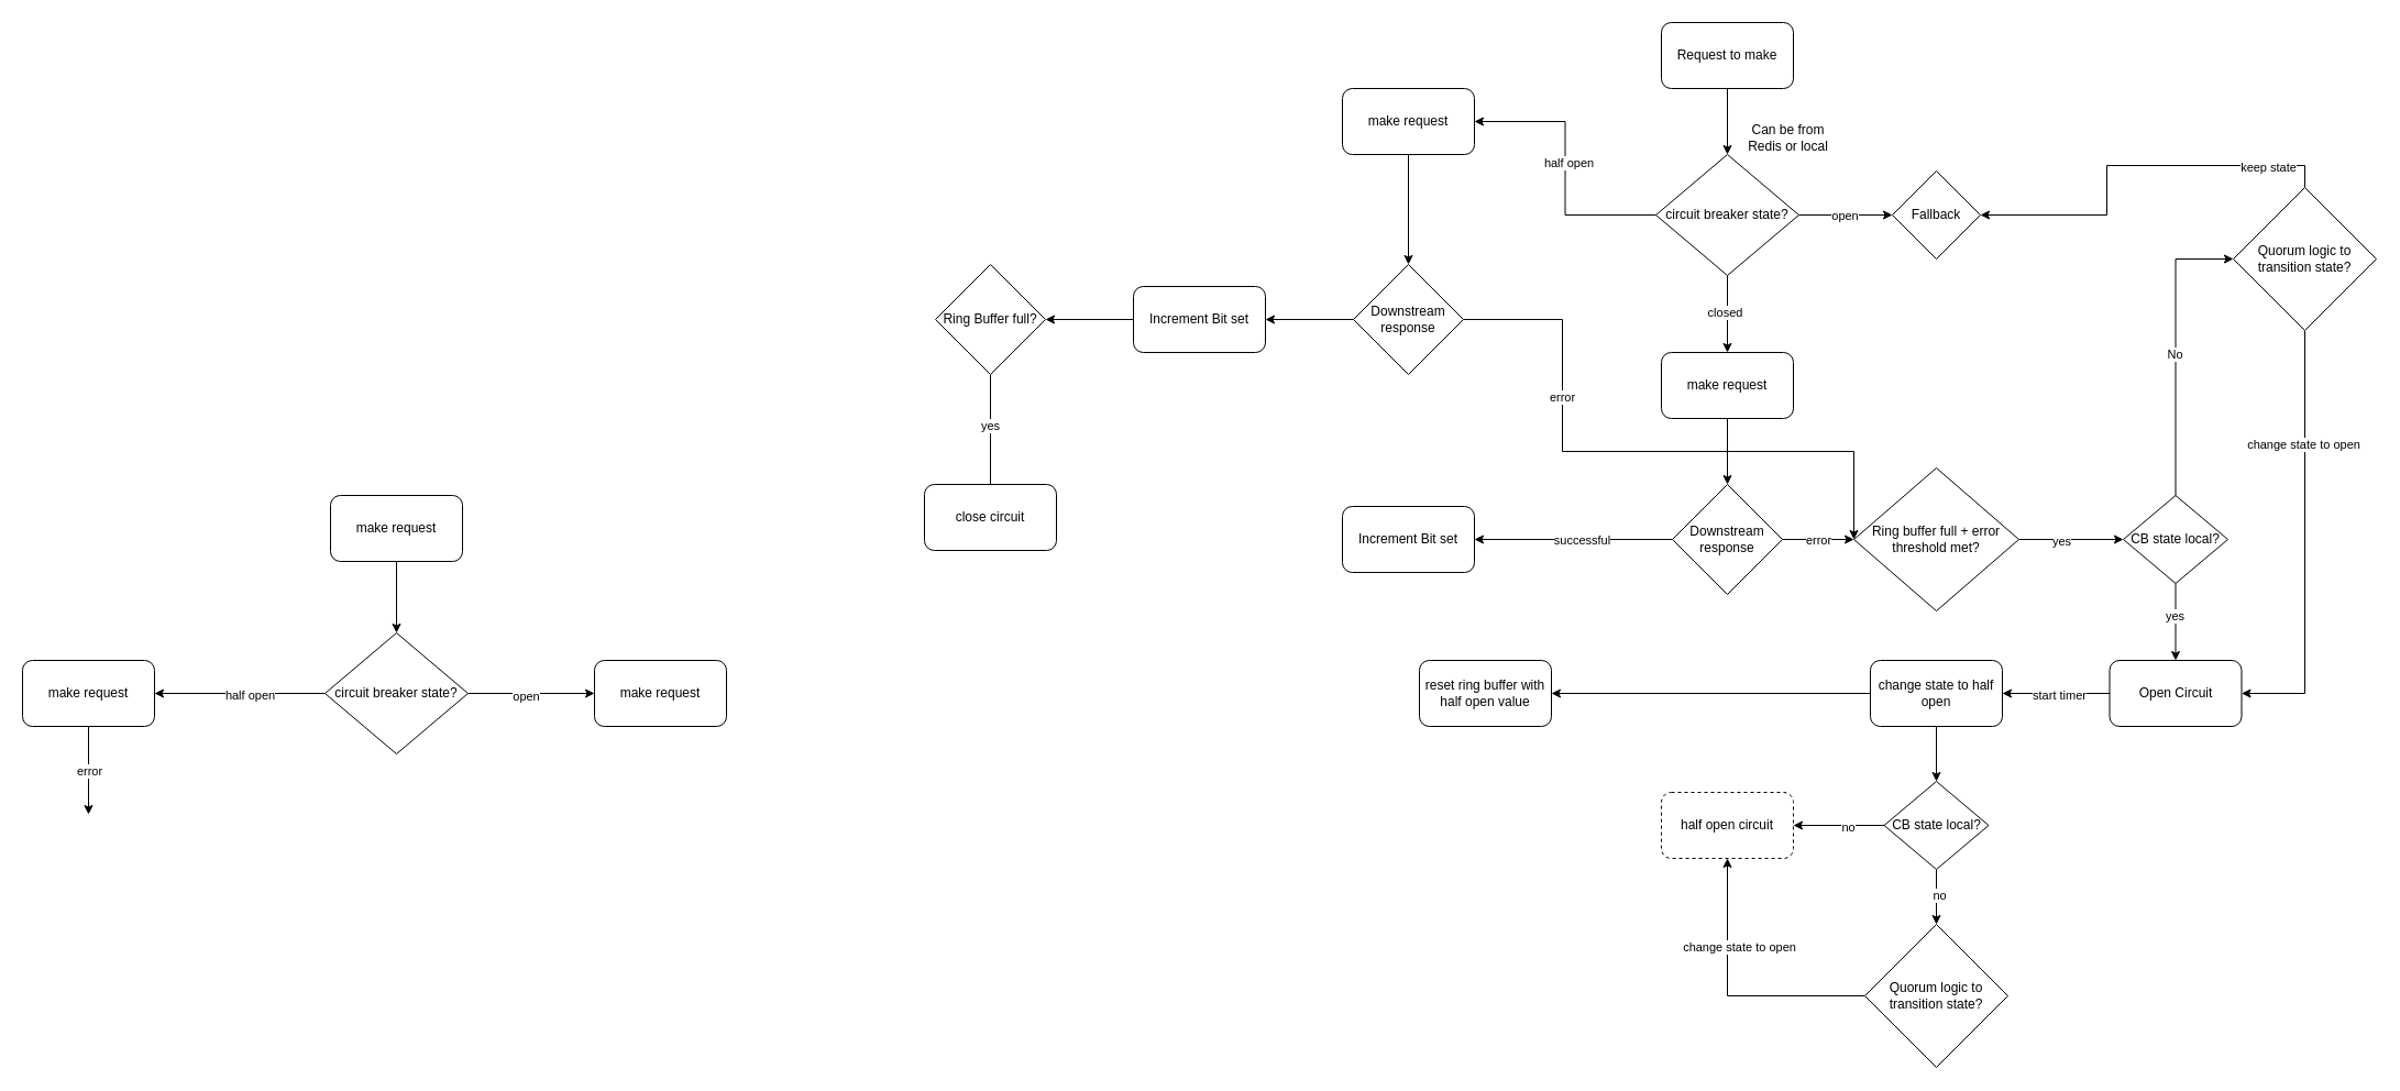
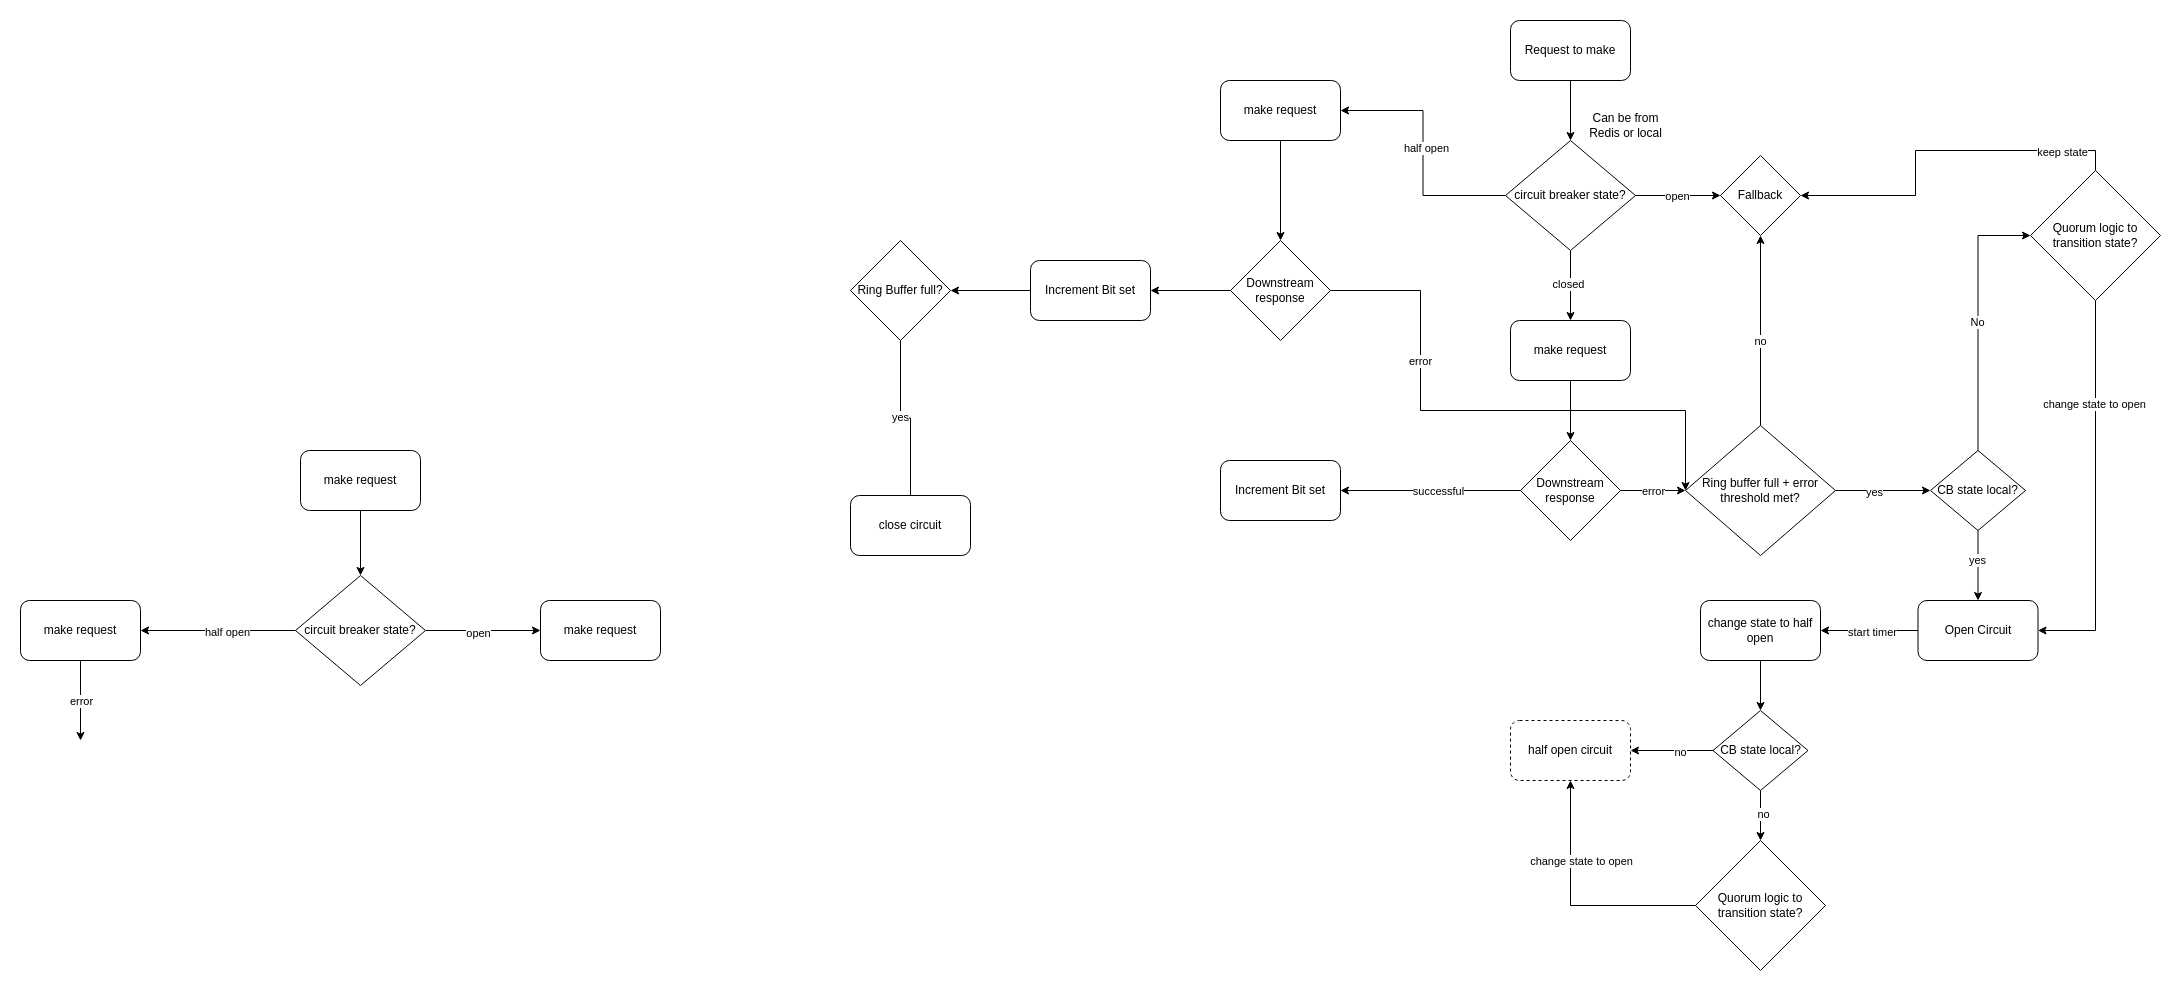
+ <mxCell id="19" style="edgeStyle=orthogonalEdgeStyle;rounded=0;orthogonalLoop=1;jettySize=auto;html=1;entryX=0.5;entryY=1;entryDx=0;entryDy=0;" parent="1" source="23" target="11" edge="1"><mxGeometry relative="1" as="geometry" /></mxCell>
+ <mxCell id="20" value="no" style="edgeLabel;html=1;align=center;verticalAlign=middle;resizable=0;points=[];" parent="19" vertex="1" connectable="0"><mxGeometry x="-0.11" y="1" relative="1" as="geometry"><mxPoint as="offset" /></mxGeometry></mxCell>
- <mxCell id="65" value="close circuit" style="rounded=1;whiteSpace=wrap;html=1;" parent="1" vertex="1"><mxGeometry x="840" y="440" width="120" height="60" as="geometry" /></mxCell>
+ <mxCell id="65" value="close circuit" style="rounded=1;whiteSpace=wrap;html=1;" parent="1" vertex="1"><mxGeometry x="850" y="495" width="120" height="60" as="geometry" /></mxCell>
- <mxCell id="30" value="reset ring buffer with half open value" style="rounded=1;whiteSpace=wrap;html=1;" parent="1" vertex="1"><mxGeometry x="1290" y="600" width="120" height="60" as="geometry" /></mxCell>
- <mxCell id="25" style="edgeStyle=orthogonalEdgeStyle;rounded=0;orthogonalLoop=1;jettySize=auto;html=1;entryX=1;entryY=0.5;entryDx=0;entryDy=0;" parent="1" source="27" target="30" edge="1"><mxGeometry relative="1" as="geometry" /></mxCell>
